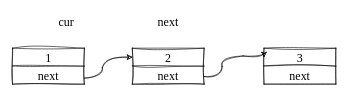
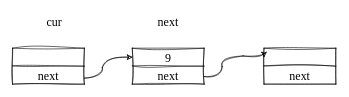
- <mxCell id="14" value="cur" style="text;html=1;strokeColor=none;fillColor=none;align=center;verticalAlign=middle;whiteSpace=wrap;rounded=0;fontSize=20;fontFamily=Architects Daughter;" vertex="1" parent="1"><mxGeometry x="80" y="20" width="60" height="30" as="geometry" /></mxCell>
+ <mxCell id="14" value="cur" style="text;html=1;strokeColor=none;fillColor=none;align=center;verticalAlign=middle;whiteSpace=wrap;rounded=0;fontSize=20;fontFamily=Architects Daughter;" vertex="1" parent="1"><mxGeometry x="60" y="20" width="60" height="30" as="geometry" /></mxCell>
- <mxCell id="8" value="1" style="text;html=1;strokeColor=none;fillColor=none;align=center;verticalAlign=middle;whiteSpace=wrap;rounded=0;fontSize=20;fontFamily=Architects Daughter;" vertex="1" parent="1"><mxGeometry x="50" y="80" width="60" height="30" as="geometry" /></mxCell>
- <mxCell id="10" value="2" style="text;html=1;strokeColor=none;fillColor=none;align=center;verticalAlign=middle;whiteSpace=wrap;rounded=0;fontSize=20;fontFamily=Architects Daughter;" vertex="1" parent="1"><mxGeometry x="250" y="80" width="60" height="30" as="geometry" /></mxCell>
+ <mxCell id="10" value="9" style="text;html=1;strokeColor=none;fillColor=none;align=center;verticalAlign=middle;whiteSpace=wrap;rounded=0;fontSize=20;fontFamily=Architects Daughter;" vertex="1" parent="1"><mxGeometry x="250" y="80" width="60" height="30" as="geometry" /></mxCell>
- <mxCell id="12" value="3" style="text;html=1;strokeColor=none;fillColor=none;align=center;verticalAlign=middle;whiteSpace=wrap;rounded=0;fontSize=20;fontFamily=Architects Daughter;" vertex="1" parent="1"><mxGeometry x="470" y="80" width="60" height="30" as="geometry" /></mxCell>
